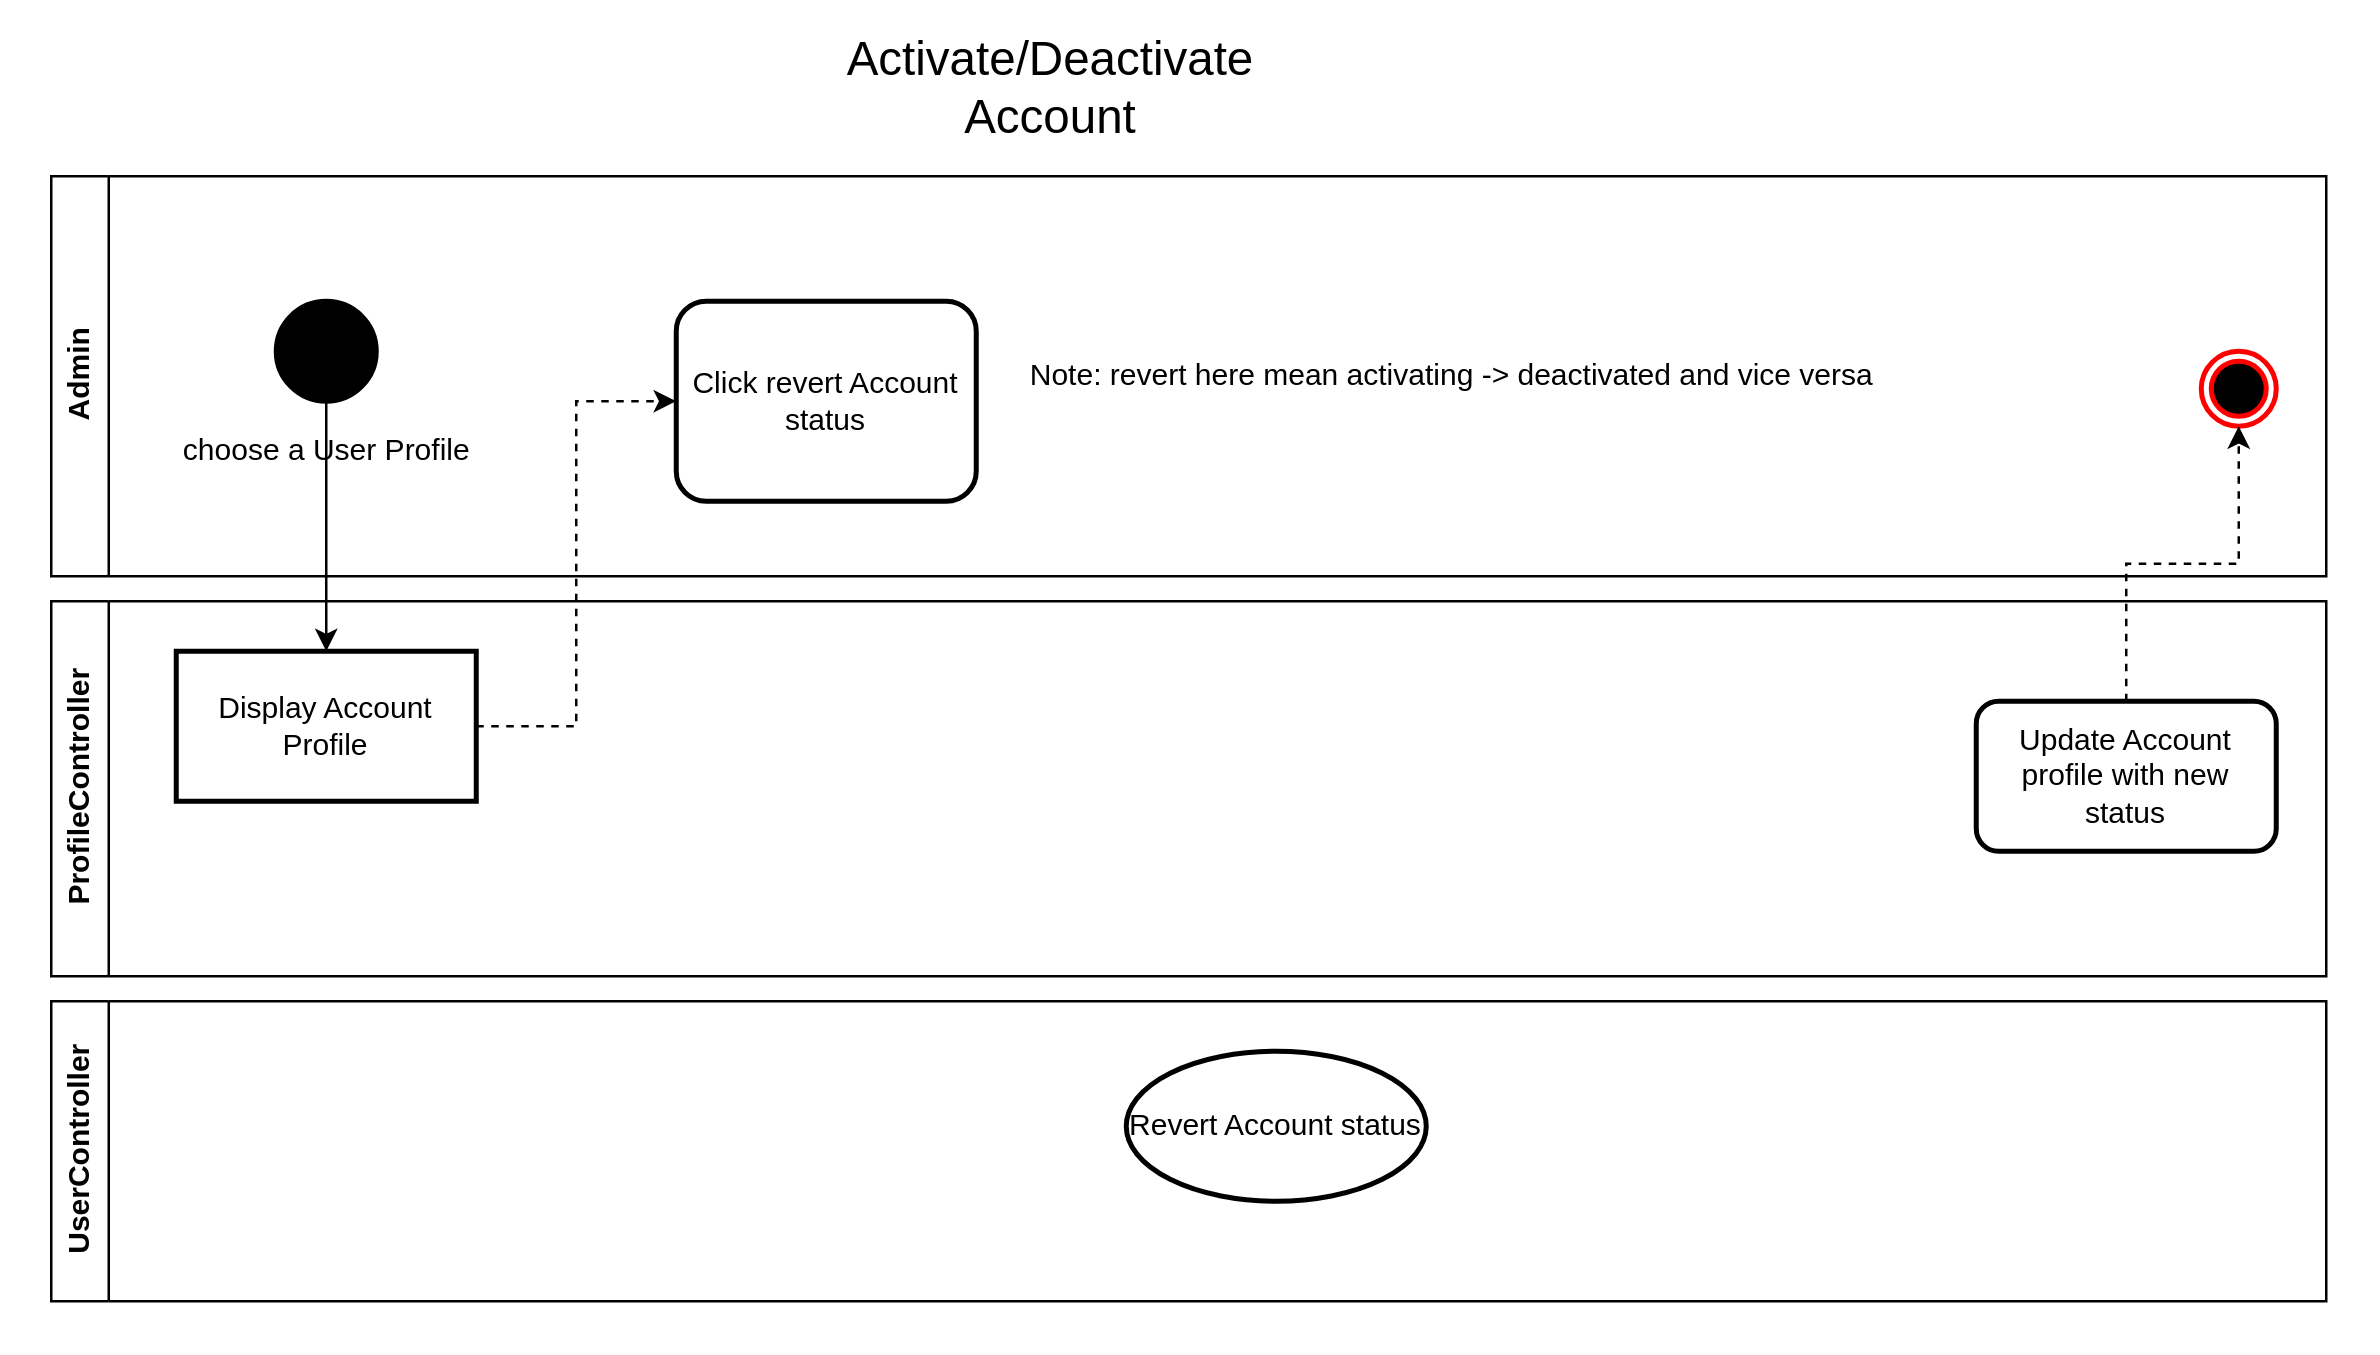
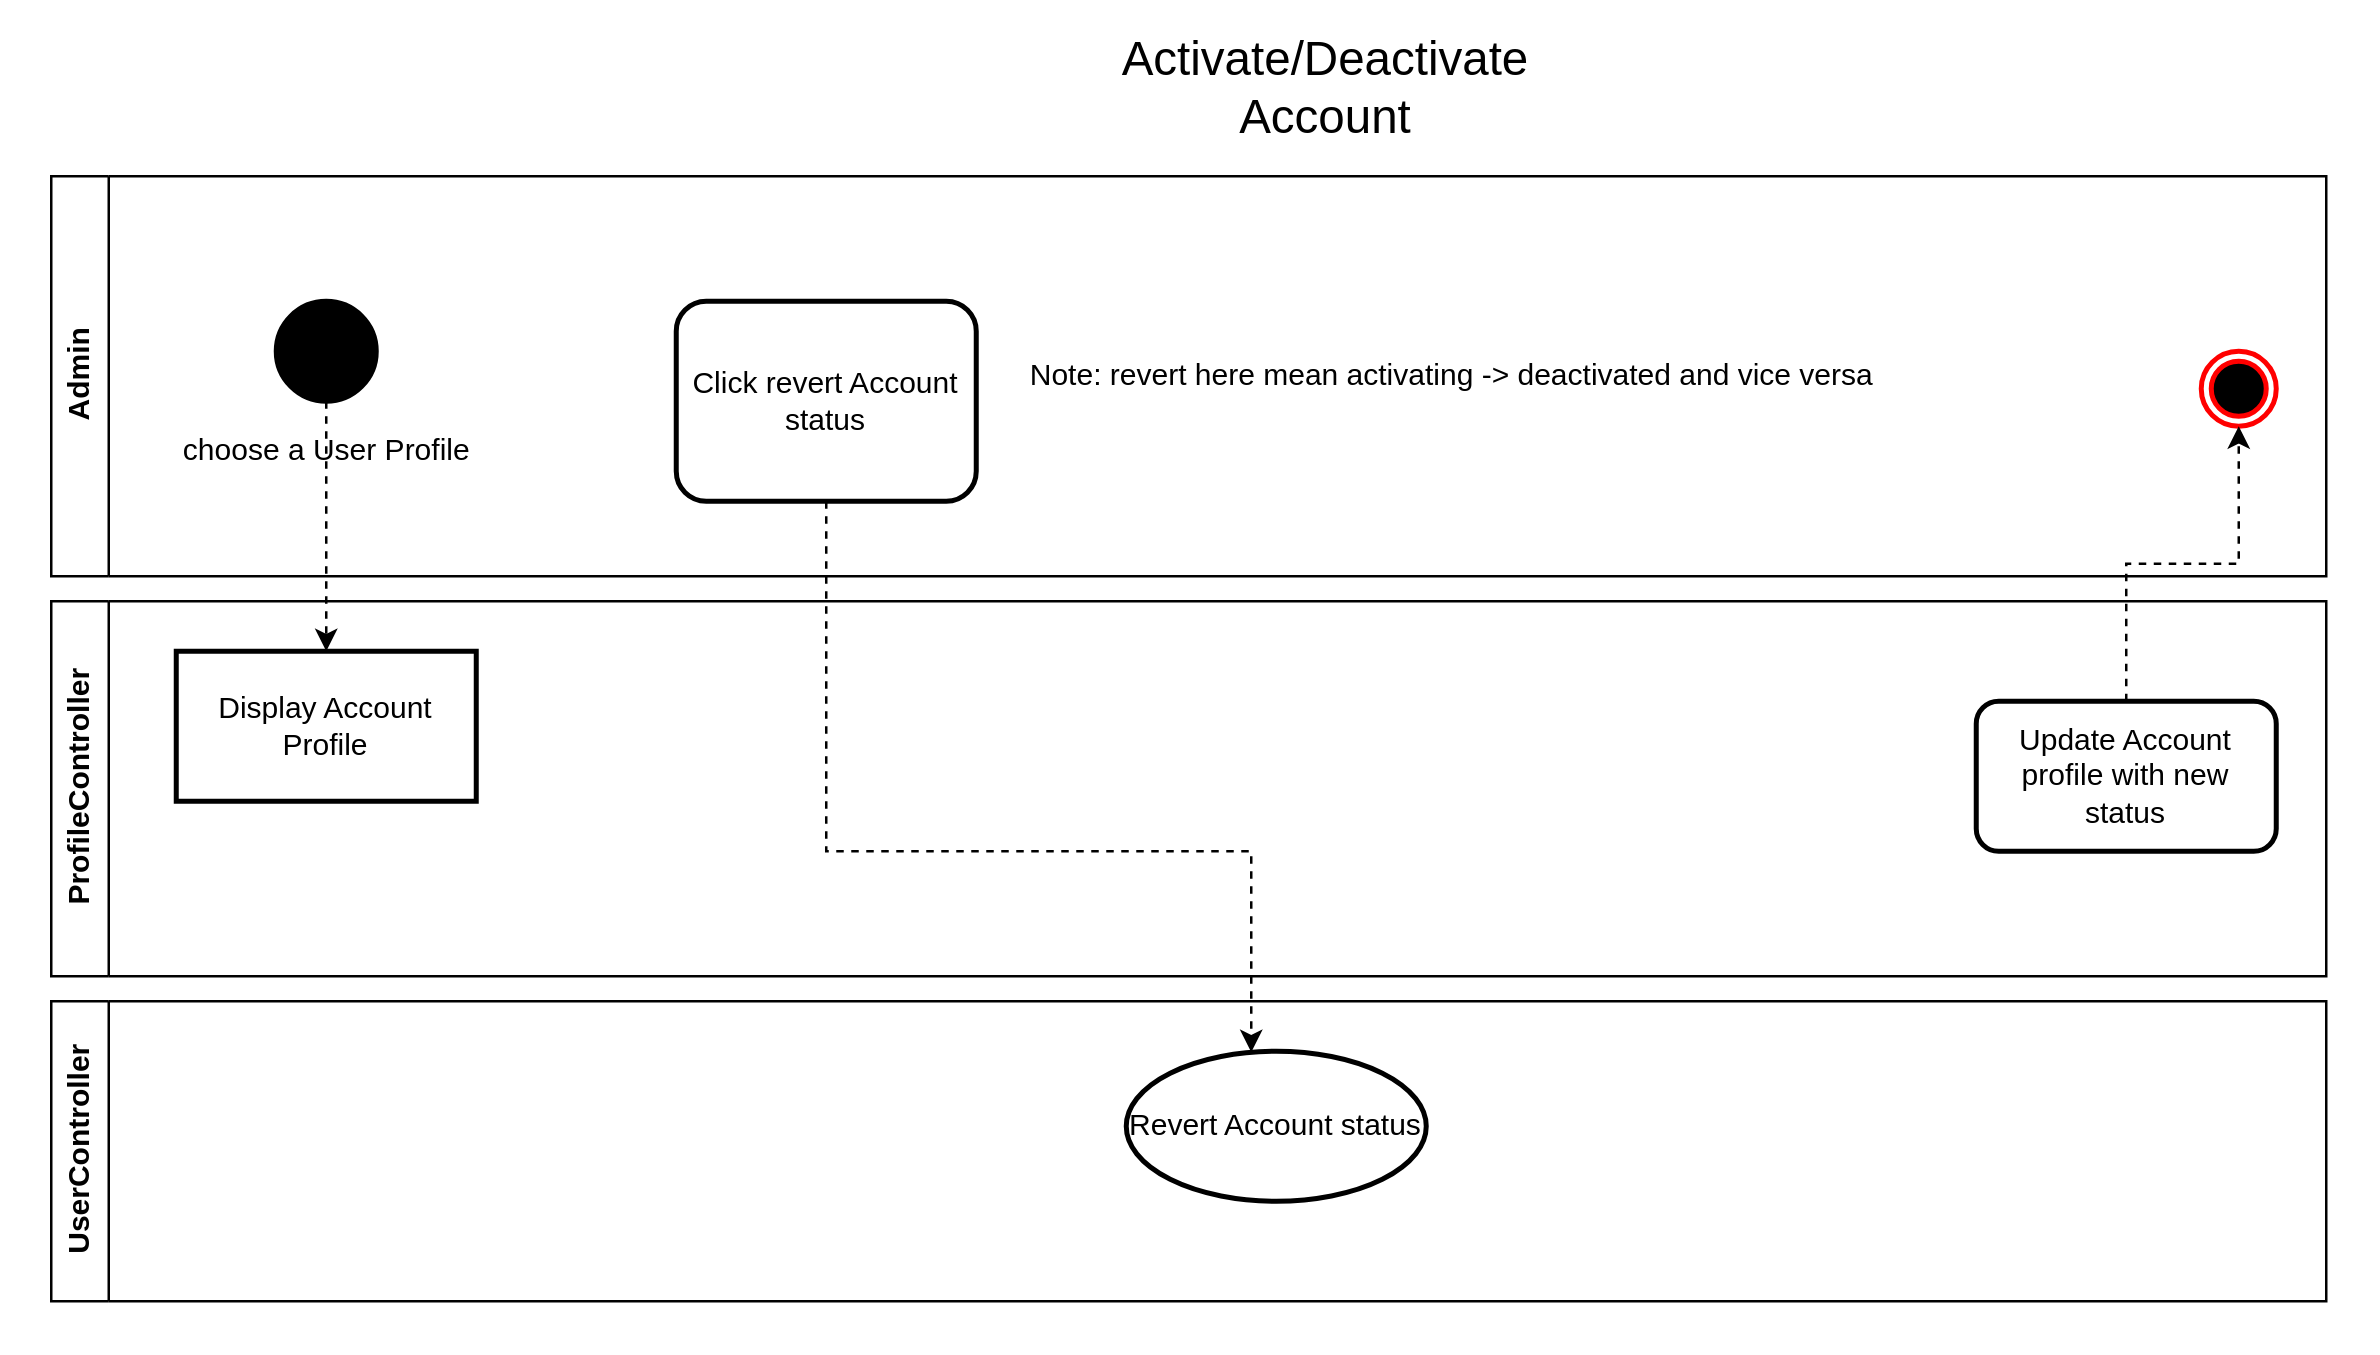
- <mxCell id="14" value="Activate/Deactivate Account" style="text;html=1;strokeColor=none;fillColor=none;align=center;verticalAlign=middle;whiteSpace=wrap;rounded=0;fontSize=19;" vertex="1" parent="1"><mxGeometry x="330" y="20" width="180" height="30" as="geometry" /></mxCell>
+ <mxCell id="14" value="Activate/Deactivate Account" style="text;html=1;strokeColor=none;fillColor=none;align=center;verticalAlign=middle;whiteSpace=wrap;rounded=0;fontSize=19;" vertex="1" parent="1"><mxGeometry x="440" y="20" width="180" height="30" as="geometry" /></mxCell>
- <mxCell id="15" style="edgeStyle=orthogonalEdgeStyle;rounded=0;orthogonalLoop=1;jettySize=auto;html=1;dashed=1;entryX=0;entryY=0.5;entryDx=0;entryDy=0;" edge="1" parent="1" source="9" target="5"><mxGeometry relative="1" as="geometry" /></mxCell>
- <mxCell id="13" style="edgeStyle=orthogonalEdgeStyle;rounded=0;orthogonalLoop=1;jettySize=auto;html=1;entryX=0.5;entryY=0;entryDx=0;entryDy=0;dashed=0;strokeWidth=1;fontFamily=Helvetica;fontSize=12;fontColor=default;" edge="1" parent="1" source="3" target="9"><mxGeometry relative="1" as="geometry" /></mxCell>
+ <mxCell id="13" style="edgeStyle=orthogonalEdgeStyle;rounded=0;orthogonalLoop=1;jettySize=auto;html=1;entryX=0.5;entryY=0;entryDx=0;entryDy=0;dashed=1;strokeWidth=1;fontFamily=Helvetica;fontSize=12;fontColor=default;" edge="1" parent="1" source="3" target="9"><mxGeometry relative="1" as="geometry" /></mxCell>
+ <mxCell id="16" style="edgeStyle=orthogonalEdgeStyle;rounded=0;orthogonalLoop=1;jettySize=auto;html=1;dashed=1;" edge="1" parent="1" source="5" target="11"><mxGeometry relative="1" as="geometry"><Array as="points"><mxPoint x="330" y="340" /><mxPoint x="500" y="340" /></Array></mxGeometry></mxCell>
